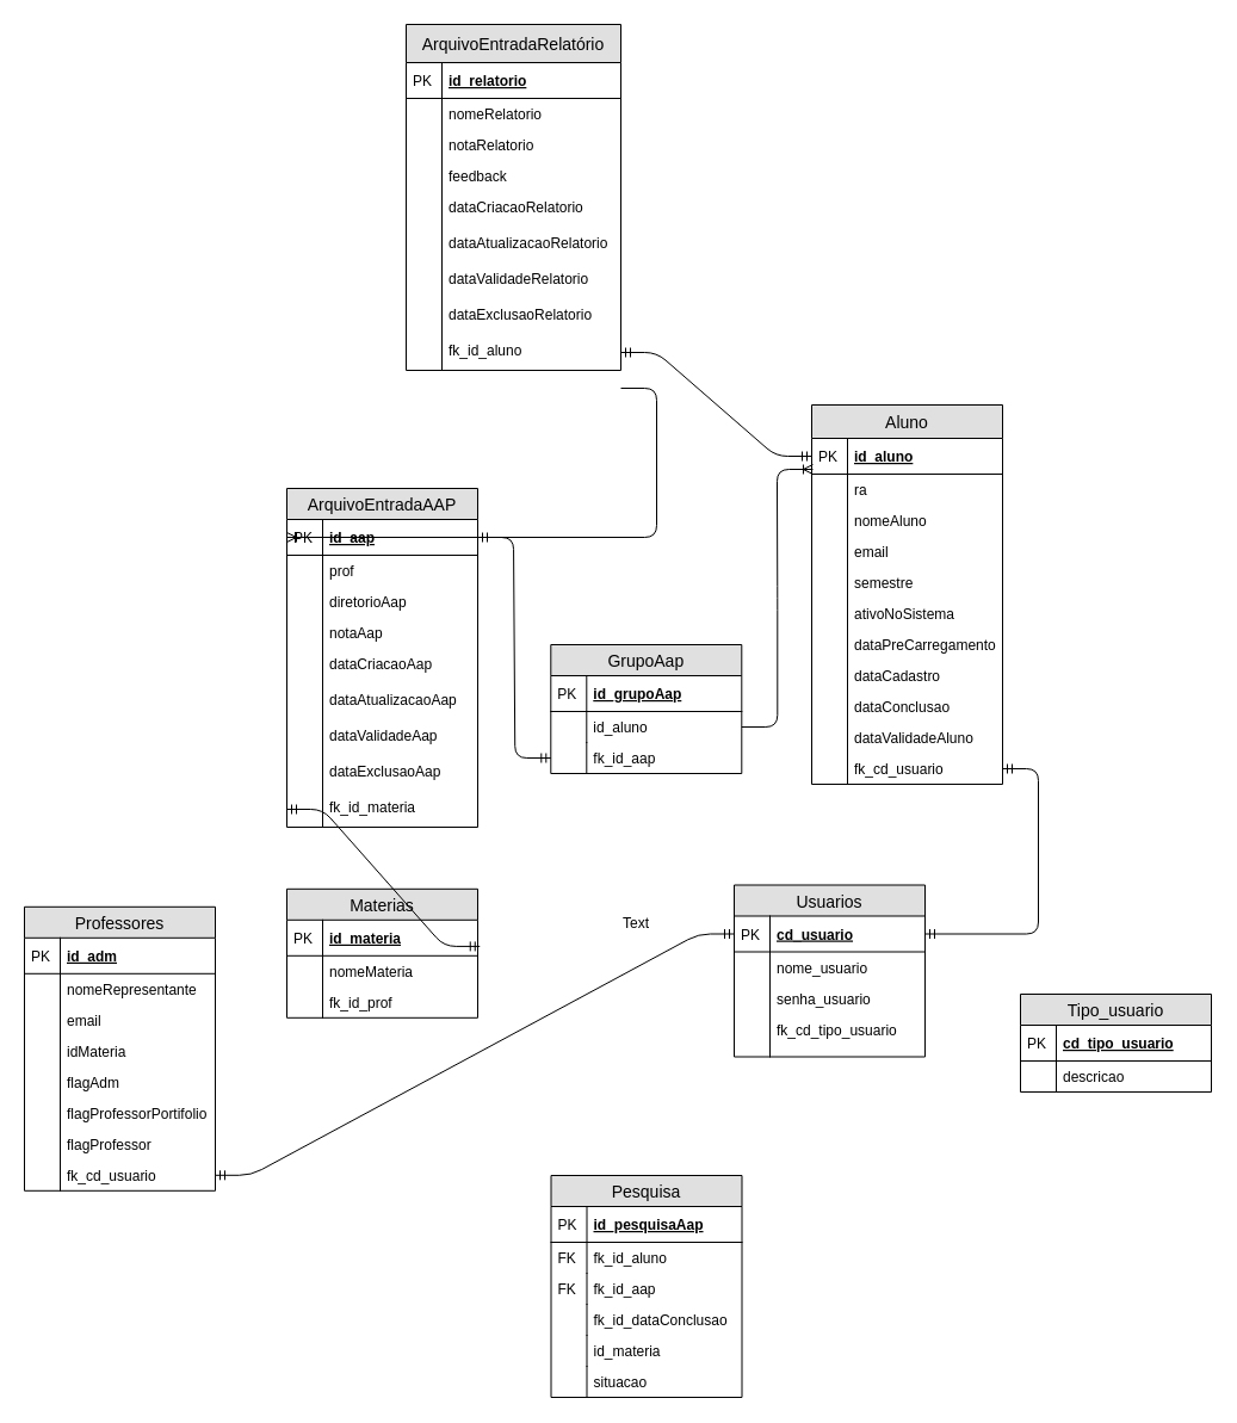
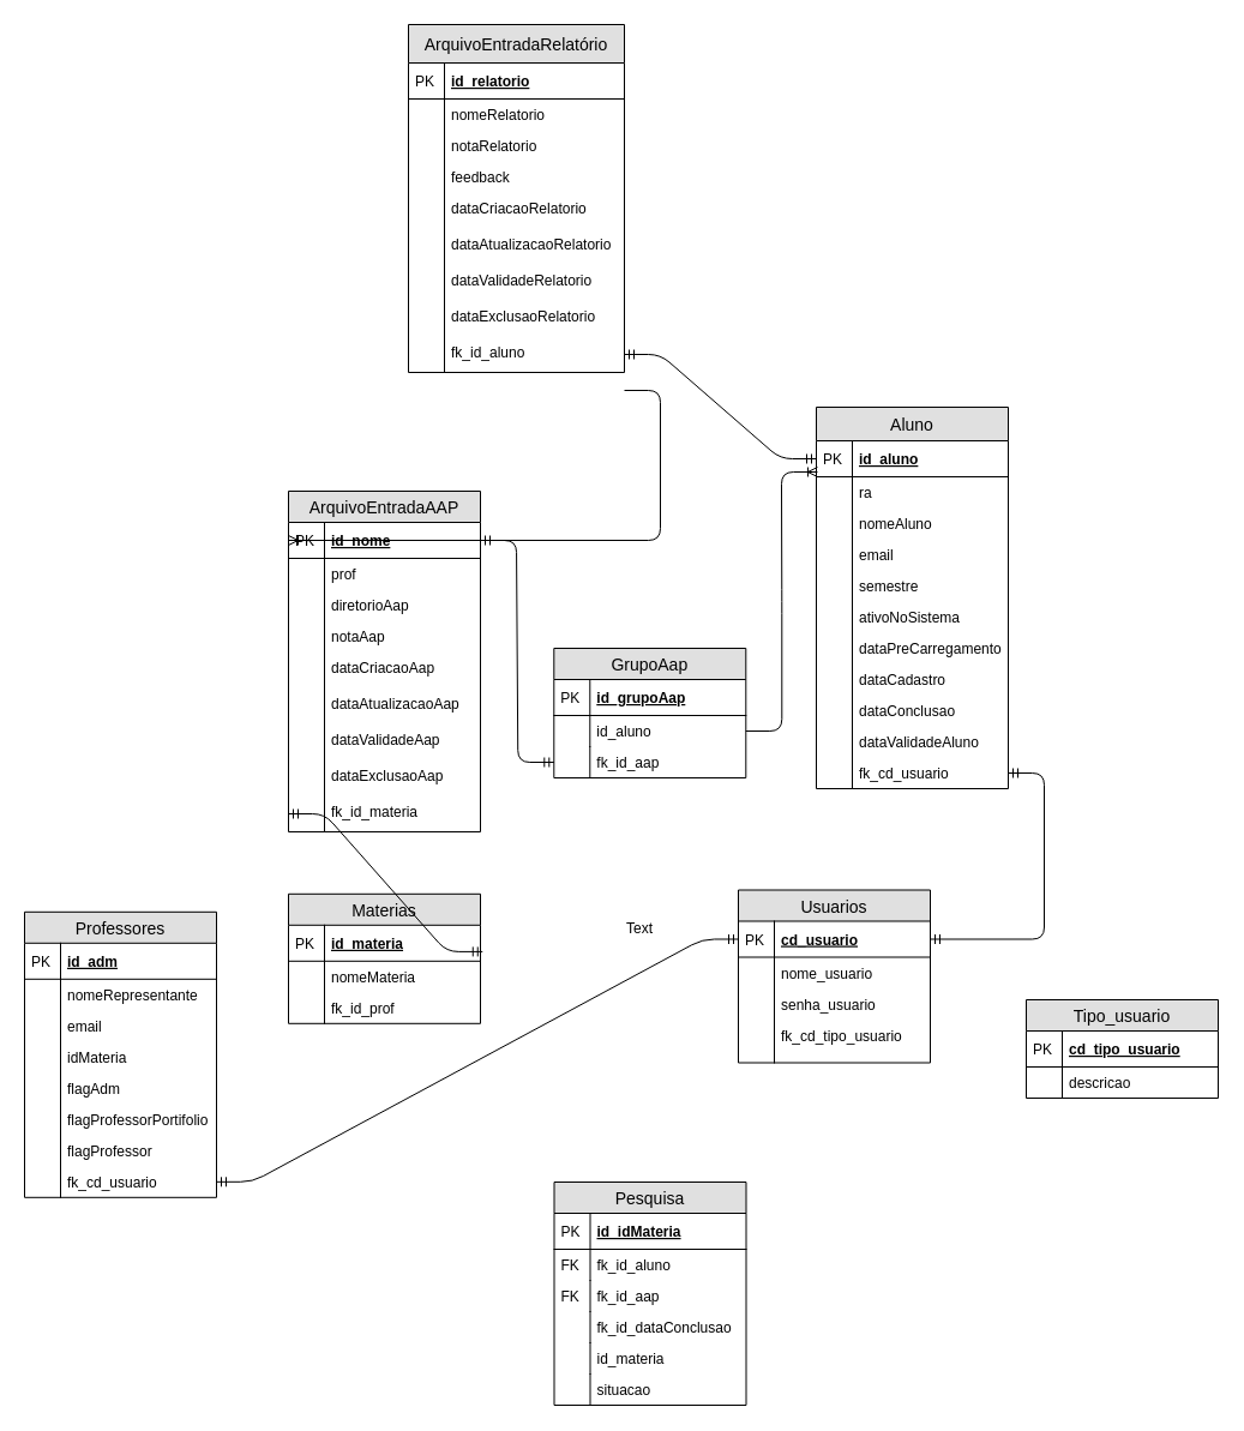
- <mxCell id="44" value="id_aap" style="shape=partialRectangle;top=0;left=0;right=0;bottom=1;align=left;verticalAlign=middle;fillColor=none;spacingLeft=34;spacingRight=4;overflow=hidden;rotatable=0;points=[[0,0.5],[1,0.5]];portConstraint=eastwest;dropTarget=0;fontStyle=5;fontSize=12;" parent="43" vertex="1"><mxGeometry y="26" width="160" height="30" as="geometry" /></mxCell>
+ <mxCell id="44" value="id_nome" style="shape=partialRectangle;top=0;left=0;right=0;bottom=1;align=left;verticalAlign=middle;fillColor=none;spacingLeft=34;spacingRight=4;overflow=hidden;rotatable=0;points=[[0,0.5],[1,0.5]];portConstraint=eastwest;dropTarget=0;fontStyle=5;fontSize=12;" parent="43" vertex="1"><mxGeometry y="26" width="160" height="30" as="geometry" /></mxCell>
- <mxCell id="83" value="id_pesquisaAap" style="shape=partialRectangle;top=0;left=0;right=0;bottom=1;align=left;verticalAlign=middle;fillColor=none;spacingLeft=34;spacingRight=4;overflow=hidden;rotatable=0;points=[[0,0.5],[1,0.5]];portConstraint=eastwest;dropTarget=0;fontStyle=5;fontSize=12;" parent="82" vertex="1"><mxGeometry y="26" width="160" height="30" as="geometry" /></mxCell>
+ <mxCell id="83" value="id_idMateria" style="shape=partialRectangle;top=0;left=0;right=0;bottom=1;align=left;verticalAlign=middle;fillColor=none;spacingLeft=34;spacingRight=4;overflow=hidden;rotatable=0;points=[[0,0.5],[1,0.5]];portConstraint=eastwest;dropTarget=0;fontStyle=5;fontSize=12;" parent="82" vertex="1"><mxGeometry y="26" width="160" height="30" as="geometry" /></mxCell>
